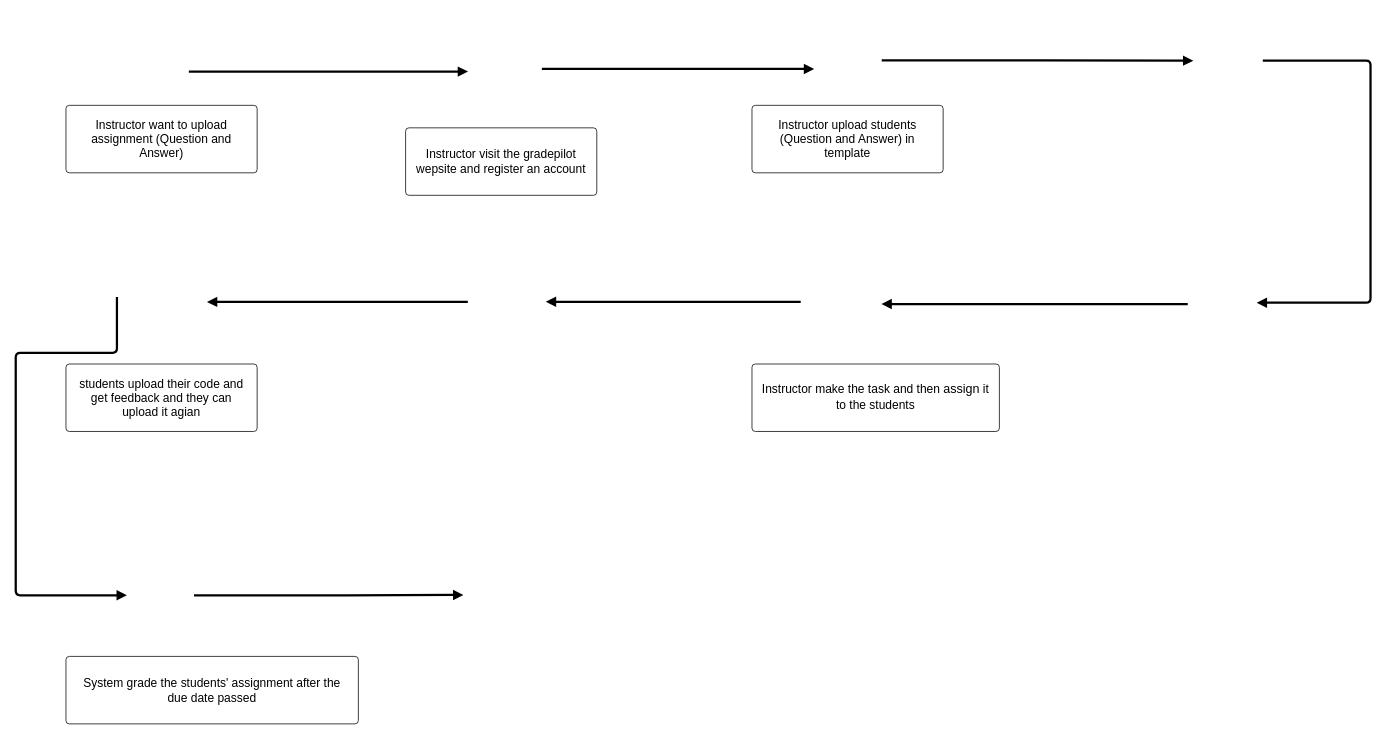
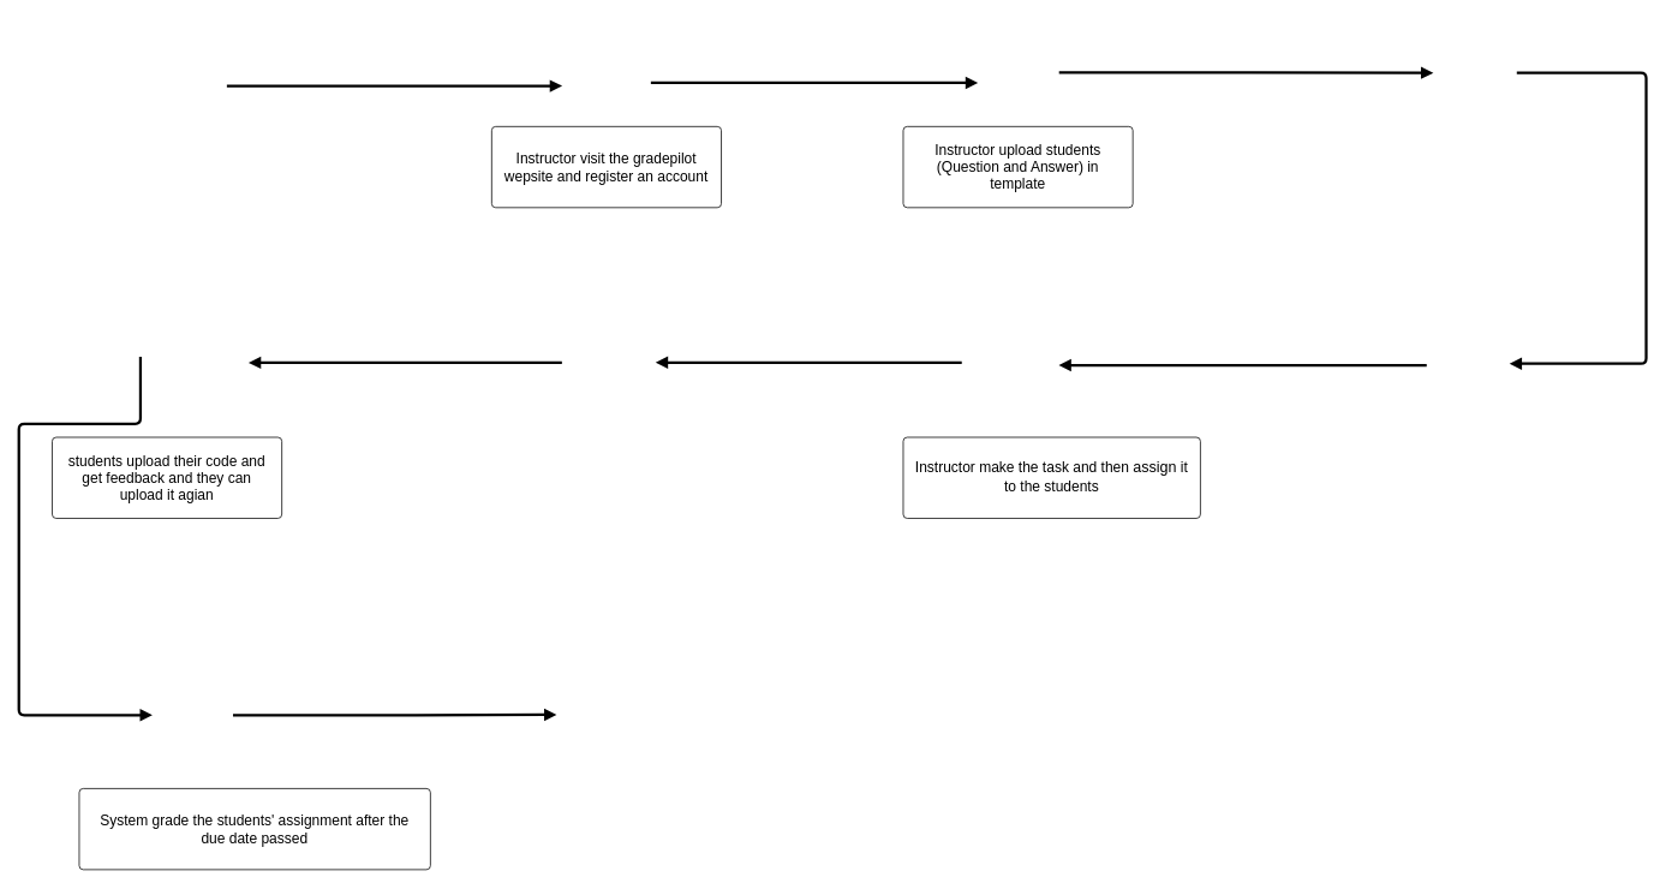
- <mxCell id="2" value="Instructor want to upload assignment (Question and Answer) " style="html=1;overflow=block;blockSpacing=1;whiteSpace=wrap;fontSize=16;spacing=9;verticalAlign=middle;strokeColor=#000000;rounded=1;absoluteArcSize=1;arcSize=9;fillColor=default;strokeWidth=NaN;lucidId=g~-n_72lhCFz;" vertex="1" parent="1"><mxGeometry x="87" y="140" width="255" height="90" as="geometry" /></mxCell>
- <mxCell id="4" value="Instructor visit the gradepilot wepsite and register an account" style="html=1;overflow=block;blockSpacing=1;whiteSpace=wrap;fontSize=16;spacing=9;verticalAlign=middle;strokeColor=#000000;rounded=1;absoluteArcSize=1;arcSize=9;fillColor=default;strokeWidth=NaN;lucidId=4i_nZ2Z2NjIl;" vertex="1" parent="1"><mxGeometry x="540" y="170" width="255" height="90" as="geometry" /></mxCell>
+ <mxCell id="4" value="Instructor visit the gradepilot wepsite and register an account" style="html=1;overflow=block;blockSpacing=1;whiteSpace=wrap;fontSize=16;spacing=9;verticalAlign=middle;strokeColor=#000000;rounded=1;absoluteArcSize=1;arcSize=9;fillColor=default;strokeWidth=NaN;lucidId=4i_nZ2Z2NjIl;" vertex="1" parent="1"><mxGeometry x="545" y="140" width="255" height="90" as="geometry" /></mxCell>
- <mxCell id="15" value="students upload their code and get feedback and they can upload it agian" style="html=1;overflow=block;blockSpacing=1;whiteSpace=wrap;fontSize=16;spacing=9;verticalAlign=middle;strokeColor=#000000;rounded=1;absoluteArcSize=1;arcSize=9;fillColor=default;strokeWidth=NaN;lucidId=U0_nzfAXelq3;" vertex="1" parent="1"><mxGeometry x="87" y="485" width="255" height="90" as="geometry" /></mxCell>
+ <mxCell id="15" value="students upload their code and get feedback and they can upload it agian" style="html=1;overflow=block;blockSpacing=1;whiteSpace=wrap;fontSize=16;spacing=9;verticalAlign=middle;strokeColor=#000000;rounded=1;absoluteArcSize=1;arcSize=9;fillColor=default;strokeWidth=NaN;lucidId=U0_nzfAXelq3;" vertex="1" parent="1"><mxGeometry x="57" y="485" width="255" height="90" as="geometry" /></mxCell>
